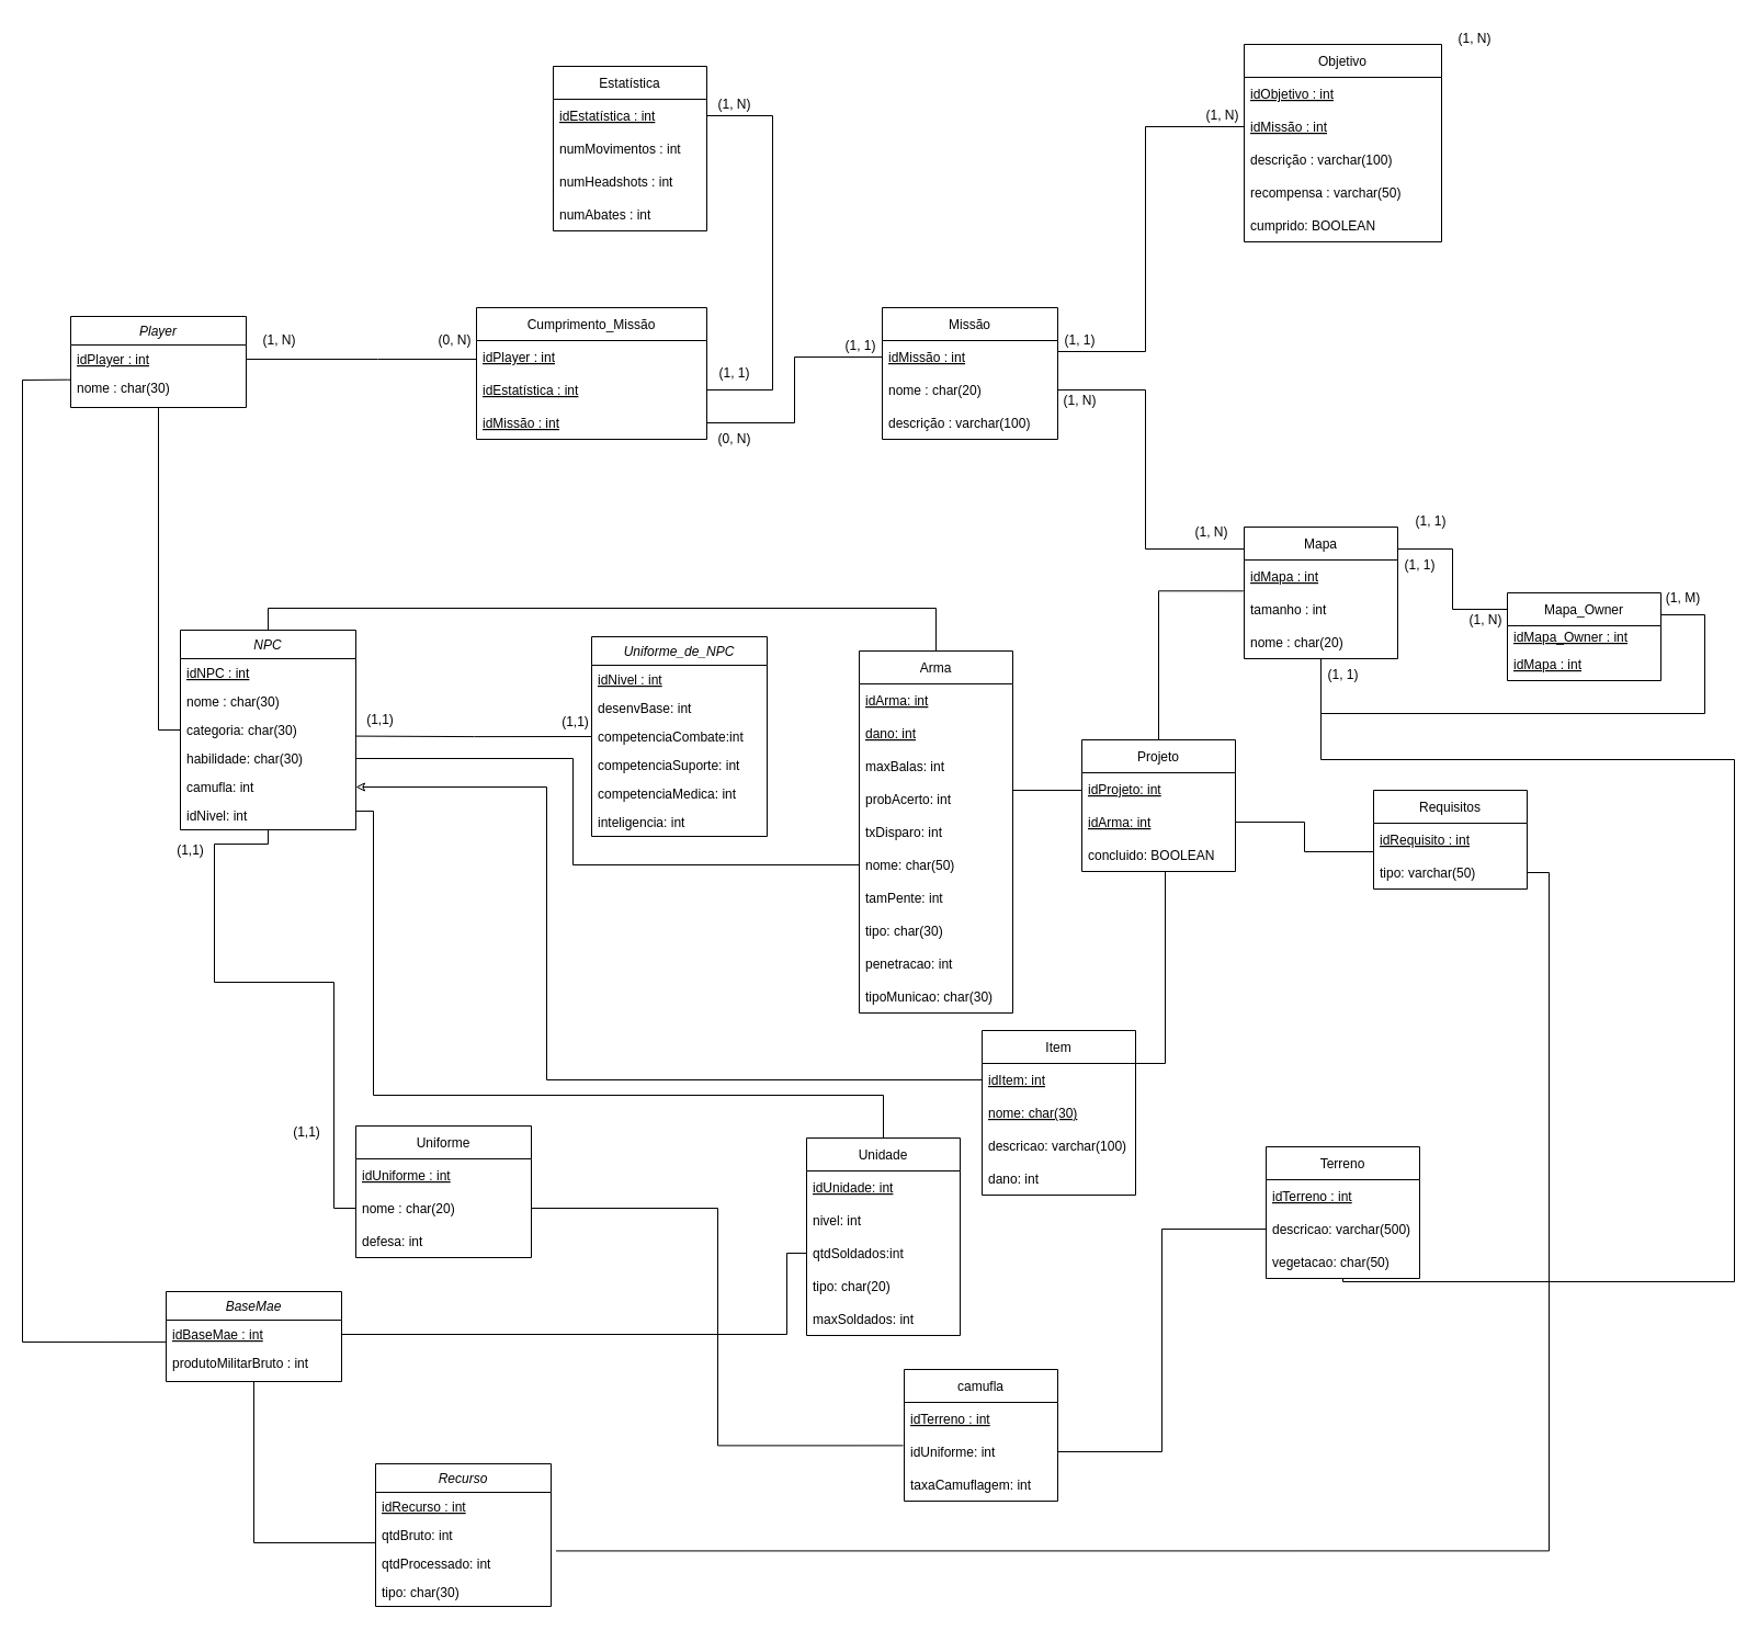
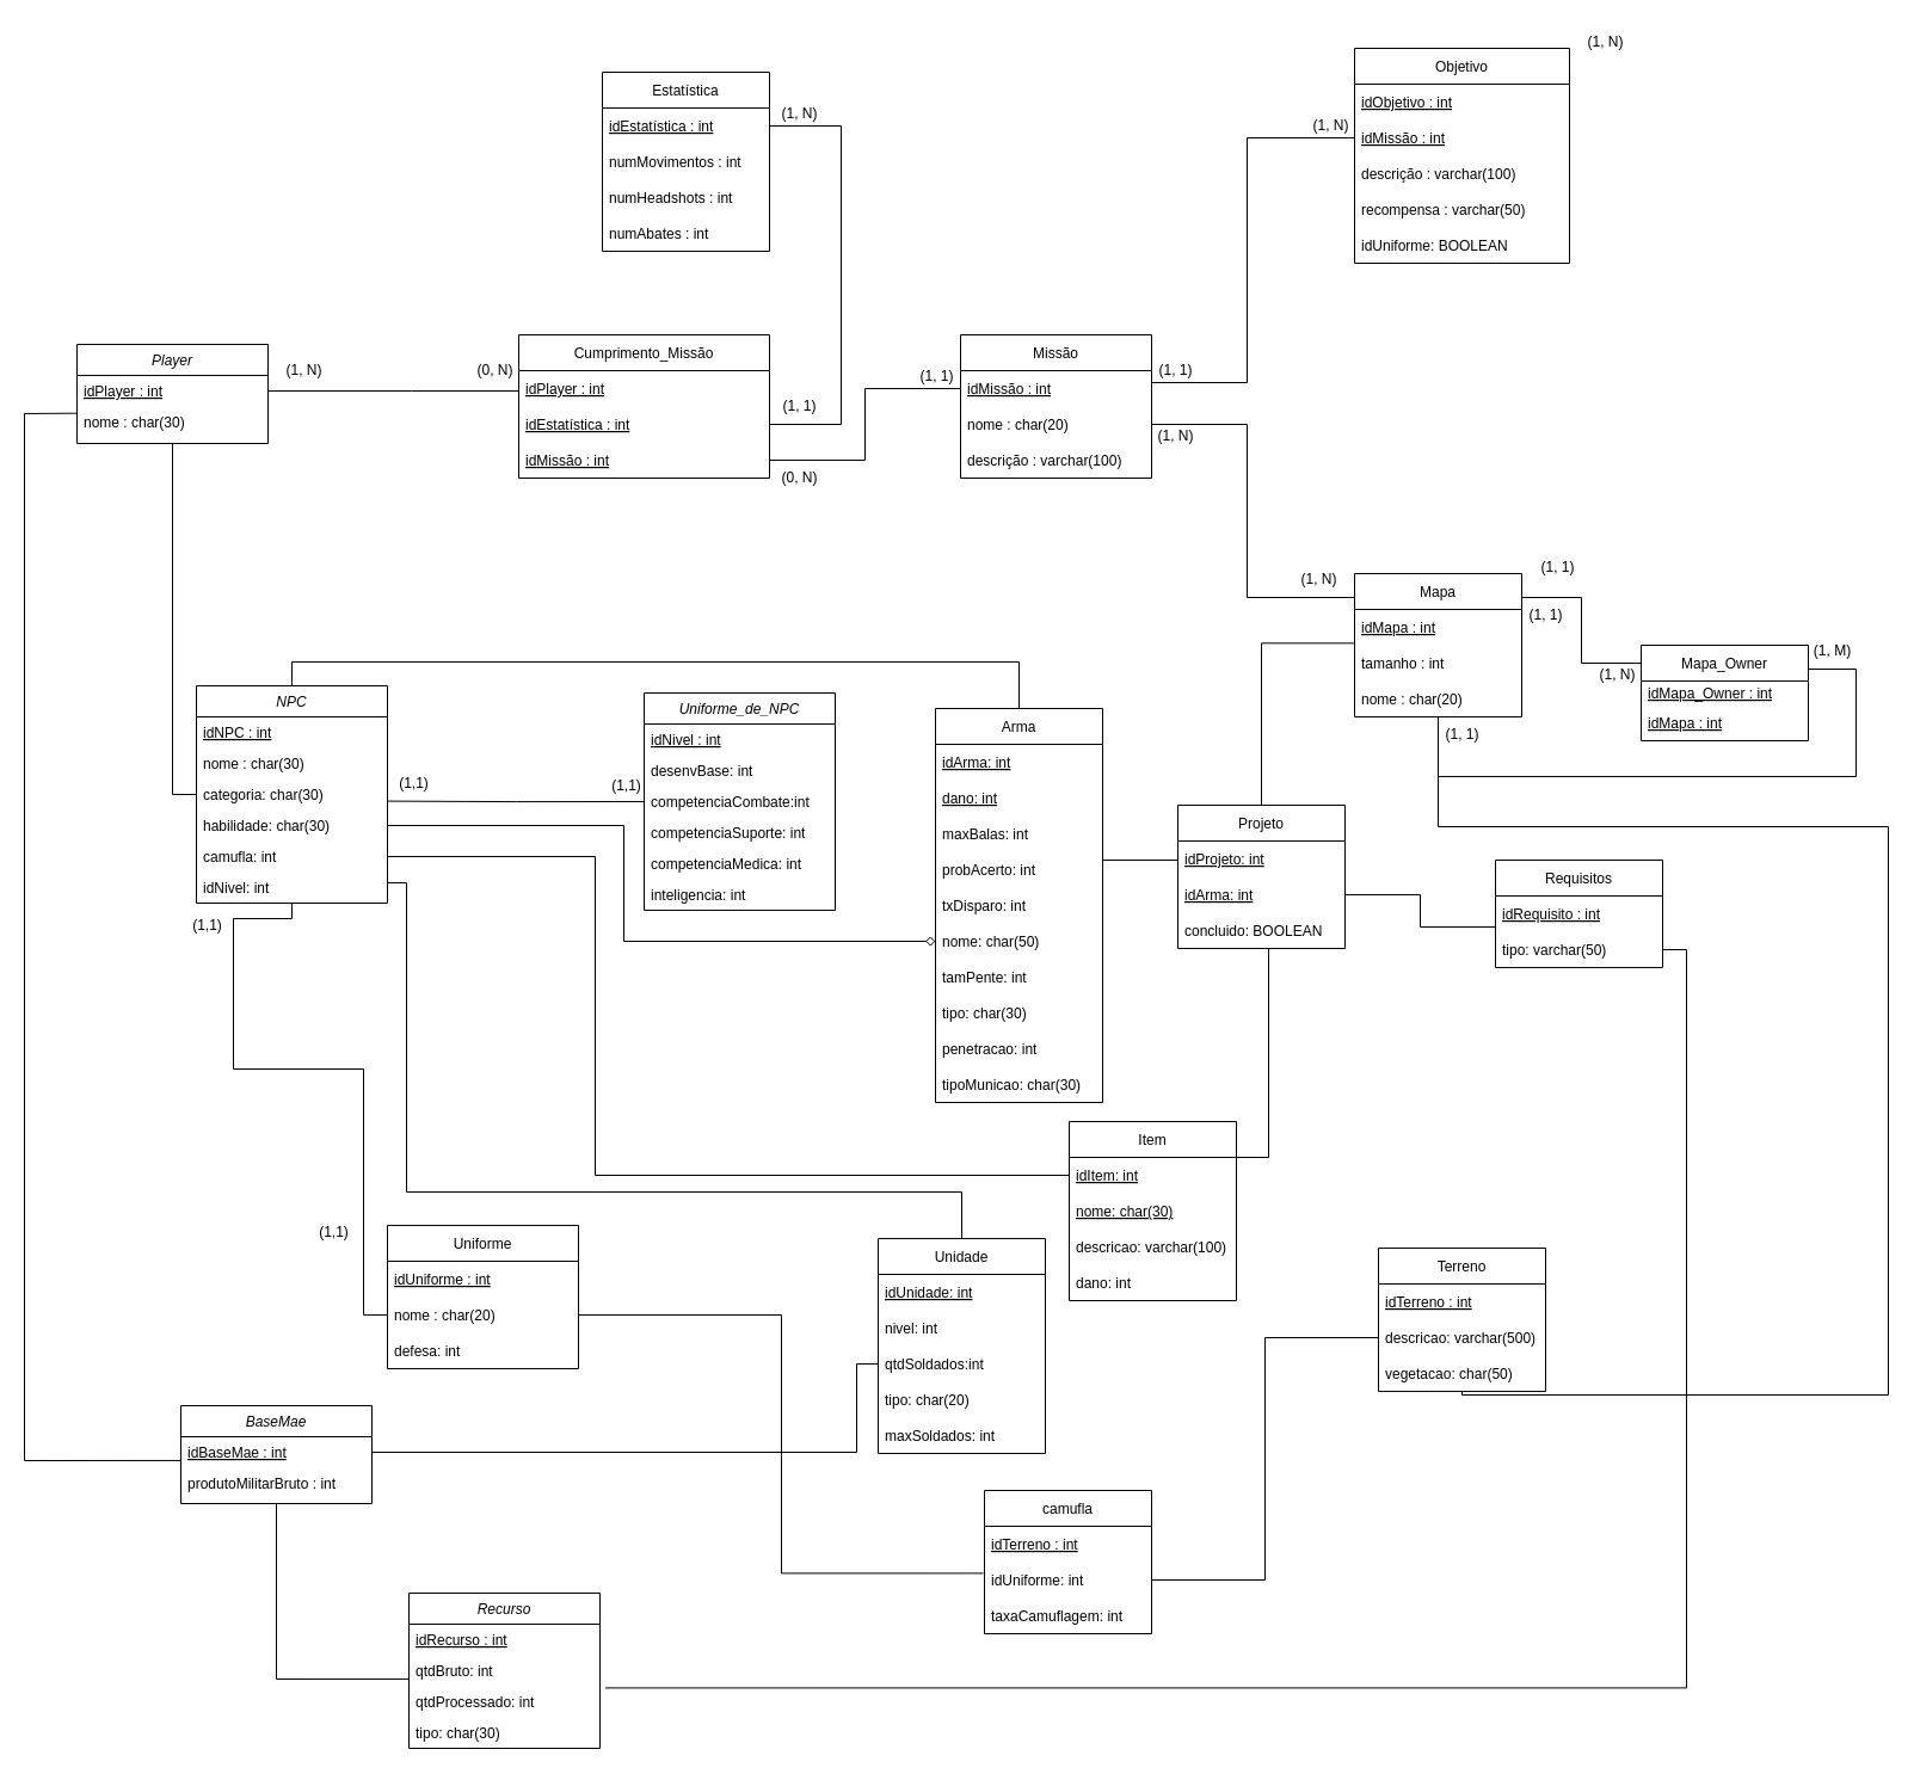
- <mxCell id="25" value="cumprido: BOOLEAN" style="text;strokeColor=none;fillColor=none;align=left;verticalAlign=middle;spacingLeft=4;spacingRight=4;overflow=hidden;points=[[0,0.5],[1,0.5]];portConstraint=eastwest;rotatable=0;" vertex="1" parent="20"><mxGeometry y="150" width="180" height="30" as="geometry" /></mxCell>
+ <mxCell id="25" value="idUniforme: BOOLEAN" style="text;strokeColor=none;fillColor=none;align=left;verticalAlign=middle;spacingLeft=4;spacingRight=4;overflow=hidden;points=[[0,0.5],[1,0.5]];portConstraint=eastwest;rotatable=0;" vertex="1" parent="20"><mxGeometry y="150" width="180" height="30" as="geometry" /></mxCell>
- <mxCell id="124" style="edgeStyle=orthogonalEdgeStyle;rounded=0;orthogonalLoop=1;jettySize=auto;html=1;exitX=0;exitY=0.5;exitDx=0;exitDy=0;entryX=1;entryY=0.5;entryDx=0;entryDy=0;endArrow=classic;endFill=0;" edge="1" parent="1" source="120" target="60"><mxGeometry relative="1" as="geometry"><Array as="points"><mxPoint x="498" y="984" /><mxPoint x="498" y="717" /></Array></mxGeometry></mxCell>
+ <mxCell id="124" style="edgeStyle=orthogonalEdgeStyle;rounded=0;orthogonalLoop=1;jettySize=auto;html=1;exitX=0;exitY=0.5;exitDx=0;exitDy=0;entryX=1;entryY=0.5;entryDx=0;entryDy=0;endArrow=none;endFill=0;" edge="1" parent="1" source="120" target="60"><mxGeometry relative="1" as="geometry"><Array as="points"><mxPoint x="498" y="984" /><mxPoint x="498" y="717" /></Array></mxGeometry></mxCell>
- <mxCell id="139" style="edgeStyle=orthogonalEdgeStyle;rounded=0;orthogonalLoop=1;jettySize=auto;html=1;exitX=1;exitY=0.5;exitDx=0;exitDy=0;entryX=0;entryY=0.5;entryDx=0;entryDy=0;endArrow=none;endFill=0;" edge="1" parent="1" source="59" target="113"><mxGeometry relative="1" as="geometry"><Array as="points"><mxPoint x="522" y="691" /><mxPoint x="522" y="788" /></Array></mxGeometry></mxCell>
+ <mxCell id="139" style="edgeStyle=orthogonalEdgeStyle;rounded=0;orthogonalLoop=1;jettySize=auto;html=1;exitX=1;exitY=0.5;exitDx=0;exitDy=0;entryX=0;entryY=0.5;entryDx=0;entryDy=0;endArrow=diamond;endFill=0;" edge="1" parent="1" source="59" target="113"><mxGeometry relative="1" as="geometry"><Array as="points"><mxPoint x="522" y="691" /><mxPoint x="522" y="788" /></Array></mxGeometry></mxCell>
